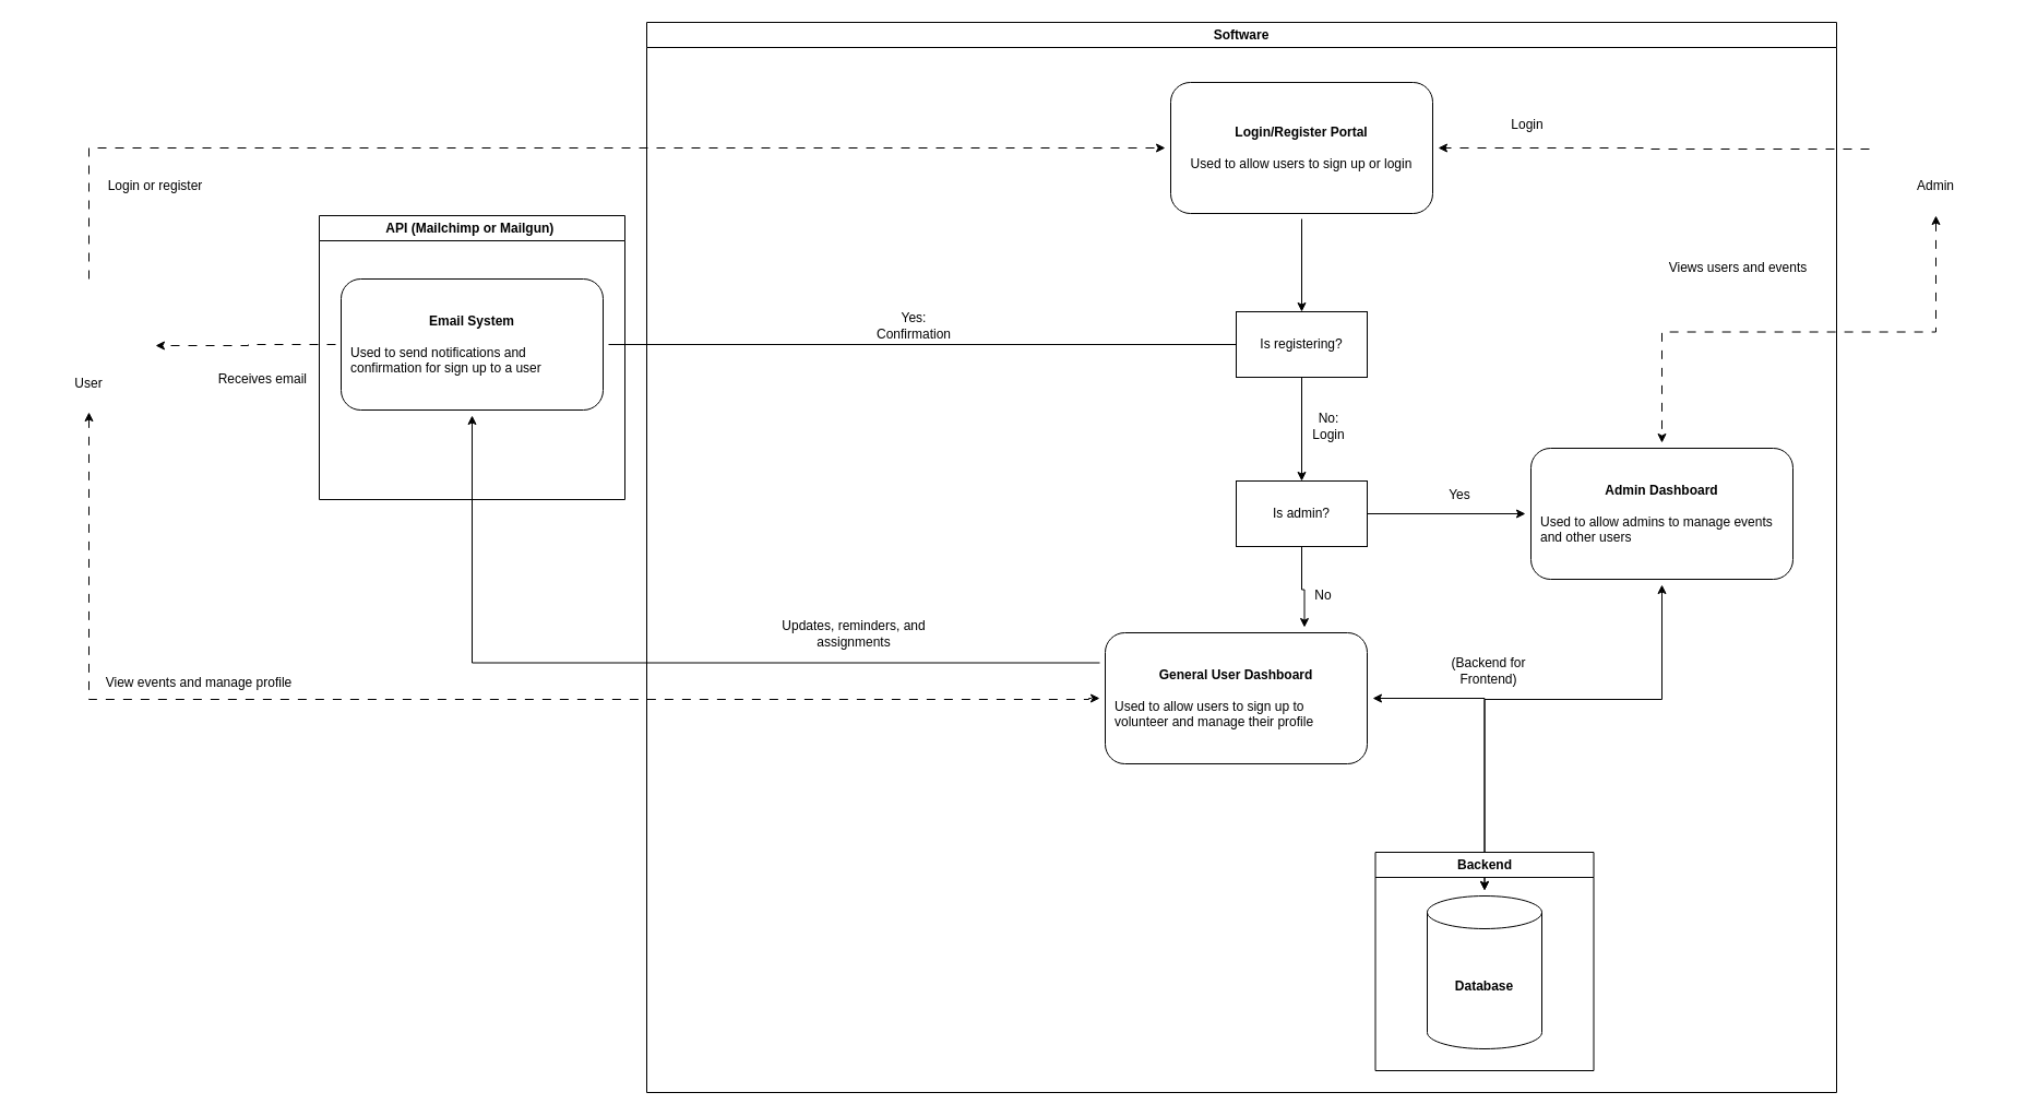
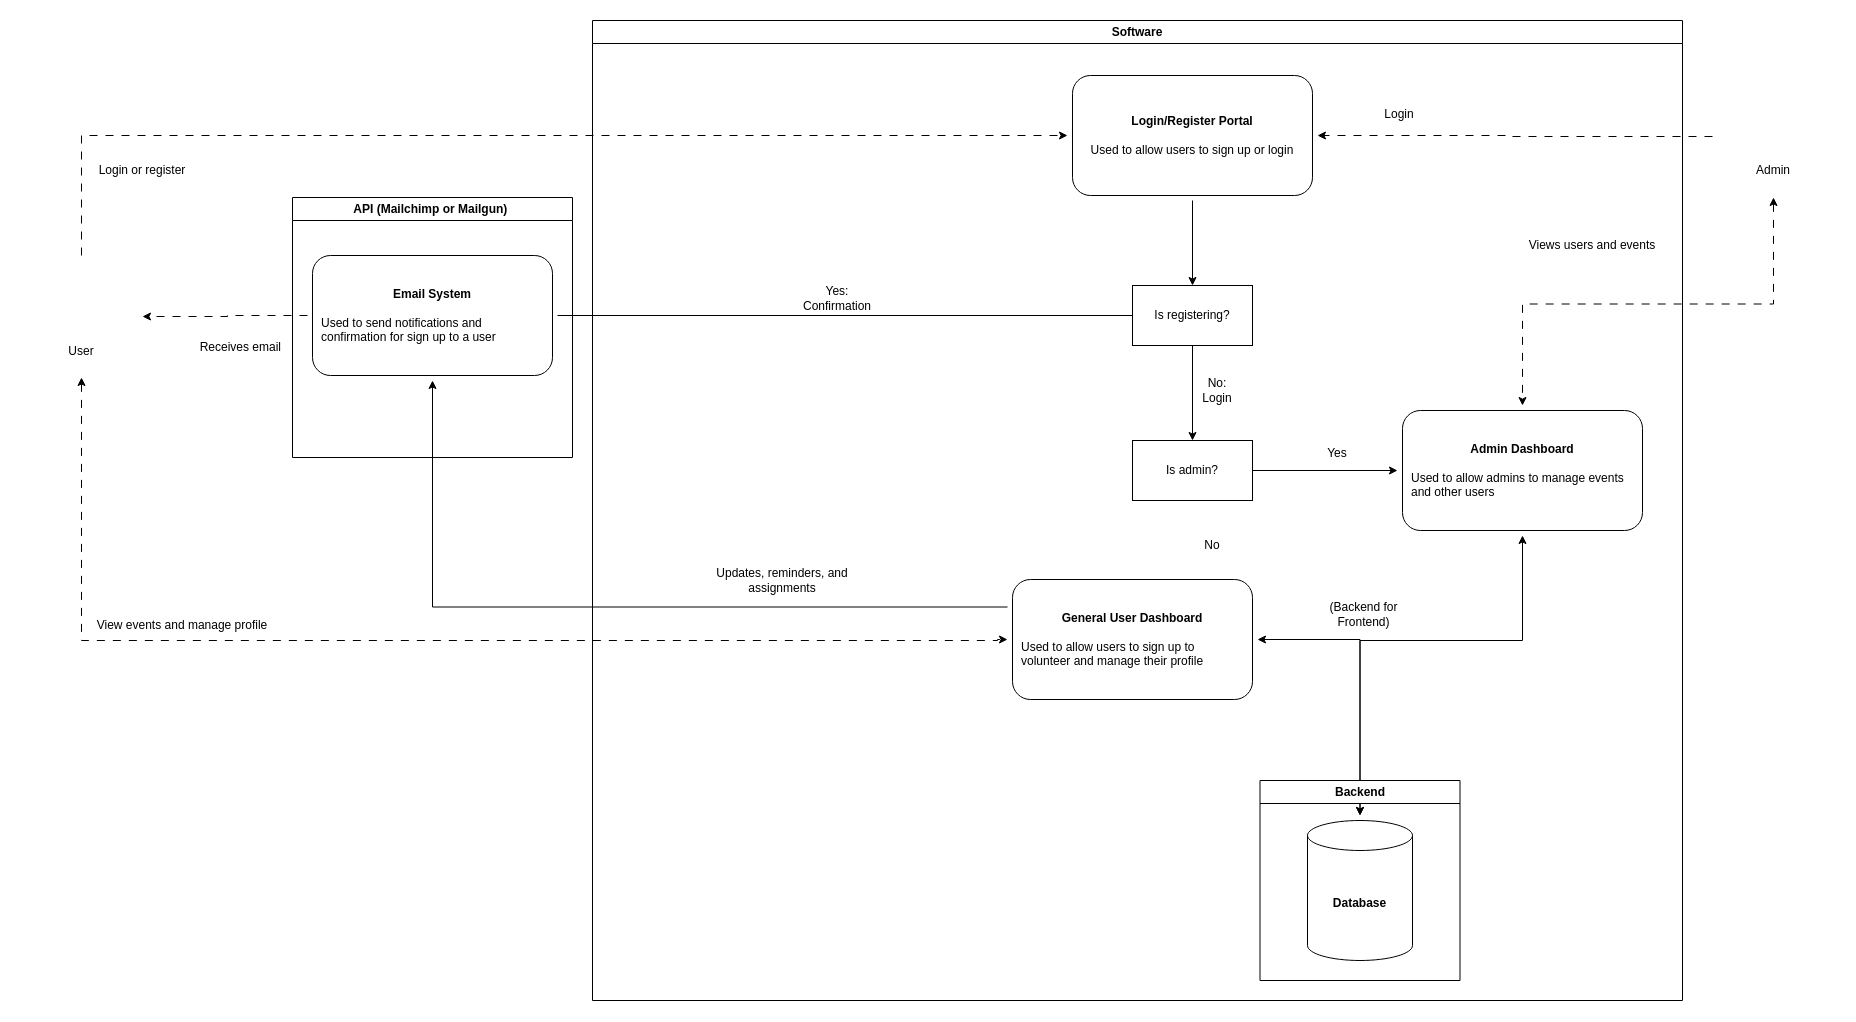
- <mxCell id="28" style="edgeStyle=orthogonalEdgeStyle;rounded=0;orthogonalLoop=1;jettySize=auto;html=1;exitX=0.5;exitY=1;exitDx=0;exitDy=0;entryX=0.75;entryY=0;entryDx=0;entryDy=0;" parent="13" source="22" target="18" edge="1"><mxGeometry relative="1" as="geometry" /></mxCell>
